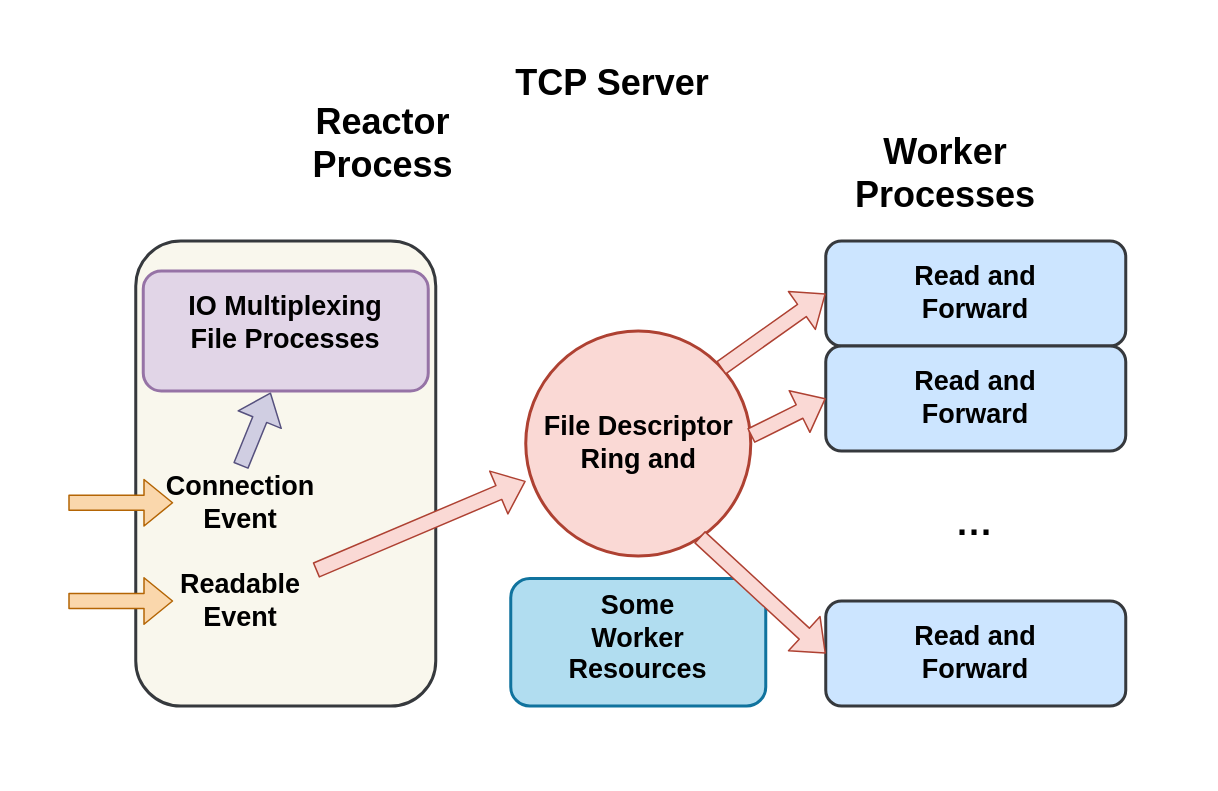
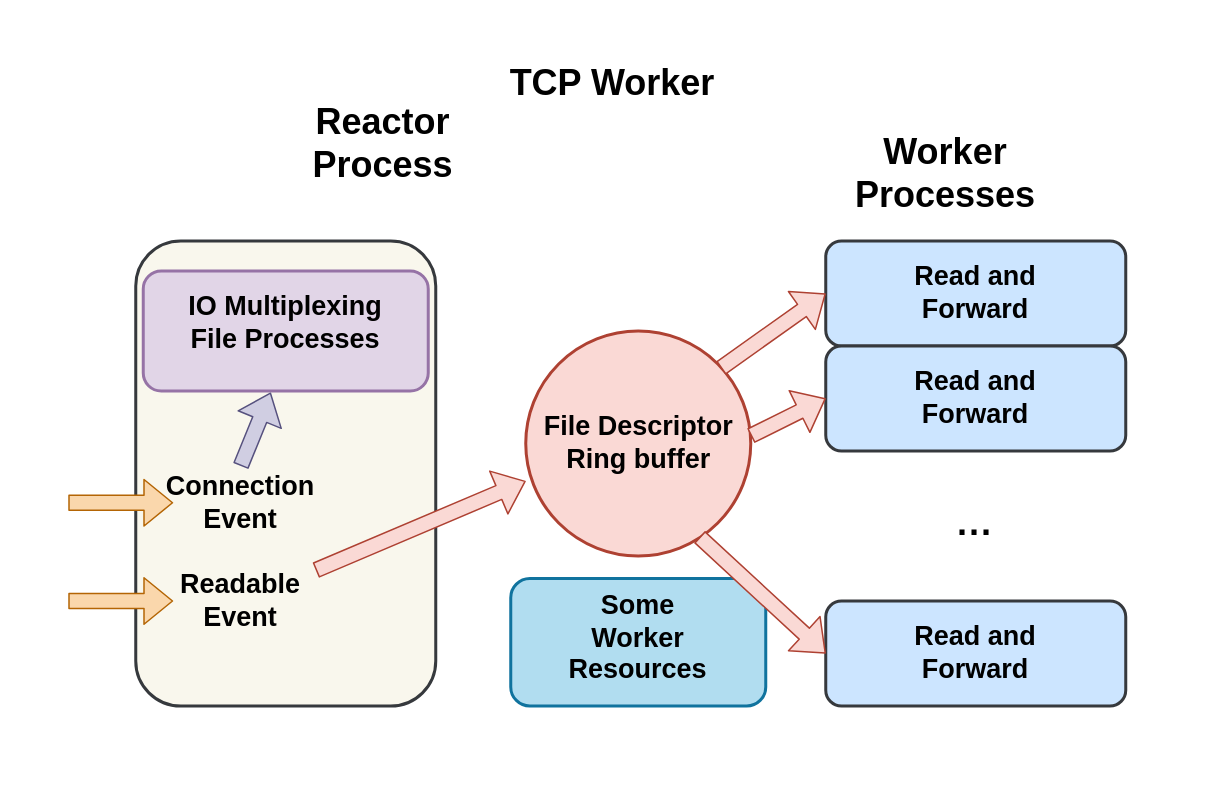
- <mxCell id="13" value="&lt;h1&gt;TCP Server&lt;/h1&gt;" style="text;strokeColor=none;align=center;fillColor=none;html=1;verticalAlign=middle;whiteSpace=wrap;rounded=0;strokeWidth=2;fontColor=#000000;" parent="1" vertex="1"><mxGeometry x="323" y="40" width="170" height="30" as="geometry" /></mxCell>
+ <mxCell id="13" value="&lt;h1&gt;TCP Worker&lt;/h1&gt;" style="text;strokeColor=none;align=center;fillColor=none;html=1;verticalAlign=middle;whiteSpace=wrap;rounded=0;strokeWidth=2;fontColor=#000000;" parent="1" vertex="1"><mxGeometry x="323" y="40" width="170" height="30" as="geometry" /></mxCell>
- <mxCell id="12" value="&lt;h2&gt;File Descriptor Ring and&lt;/h2&gt;" style="text;strokeColor=none;align=center;fillColor=none;html=1;verticalAlign=middle;whiteSpace=wrap;rounded=0;strokeWidth=2;fontColor=#000000;" parent="1" vertex="1"><mxGeometry x="357.5" y="280" width="135" height="30" as="geometry" /></mxCell>
+ <mxCell id="12" value="&lt;h2&gt;File Descriptor Ring buffer&lt;/h2&gt;" style="text;strokeColor=none;align=center;fillColor=none;html=1;verticalAlign=middle;whiteSpace=wrap;rounded=0;strokeWidth=2;fontColor=#000000;" parent="1" vertex="1"><mxGeometry x="357.5" y="280" width="135" height="30" as="geometry" /></mxCell>
